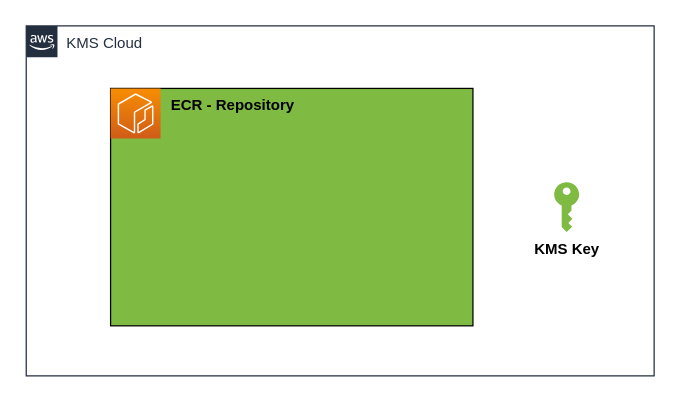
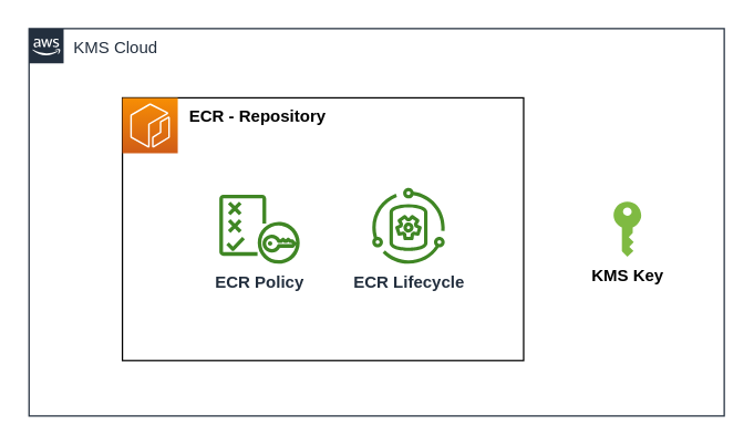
+ <mxCell id="7" value="ECR Lifecycle" style="sketch=0;outlineConnect=0;fontColor=#232F3E;gradientColor=none;fillColor=#3F8624;strokeColor=none;dashed=0;verticalLabelPosition=bottom;verticalAlign=top;align=center;html=1;fontSize=12;fontStyle=1;aspect=fixed;pointerEvents=1;shape=mxgraph.aws4.elastic_block_store_amazon_data_lifecycle_manager;" vertex="1" parent="3"><mxGeometry x="180" y="65" width="53.59" height="55" as="geometry" /></mxCell>
+ <mxCell id="5" value="&lt;b&gt;ECR Policy&lt;/b&gt;" style="sketch=0;outlineConnect=0;fontColor=#232F3E;gradientColor=none;fillColor=#3F8624;strokeColor=none;dashed=0;verticalLabelPosition=bottom;verticalAlign=top;align=center;html=1;fontSize=12;fontStyle=0;aspect=fixed;pointerEvents=1;shape=mxgraph.aws4.policy;container=0;flipH=0;" vertex="1" parent="3"><mxGeometry x="70" y="70" width="58.21" height="50" as="geometry" /></mxCell>
- <mxCell id="4" value="&lt;b&gt;&amp;nbsp; &amp;nbsp; &amp;nbsp; &amp;nbsp; &amp;nbsp; &amp;nbsp; &amp;nbsp; ECR - Repository&lt;/b&gt;" style="rounded=0;whiteSpace=wrap;html=1;fontSize=12;align=left;labelPosition=center;verticalLabelPosition=middle;verticalAlign=top;container=0;fillColor=#7fba42;" vertex="1" parent="3"><mxGeometry width="290" height="190" as="geometry" /></mxCell>
+ <mxCell id="4" value="&lt;b&gt;&amp;nbsp; &amp;nbsp; &amp;nbsp; &amp;nbsp; &amp;nbsp; &amp;nbsp; &amp;nbsp; ECR - Repository&lt;/b&gt;" style="rounded=0;whiteSpace=wrap;html=1;fontSize=12;align=left;labelPosition=center;verticalLabelPosition=middle;verticalAlign=top;container=0;" vertex="1" parent="3"><mxGeometry width="290" height="190" as="geometry" /></mxCell>
